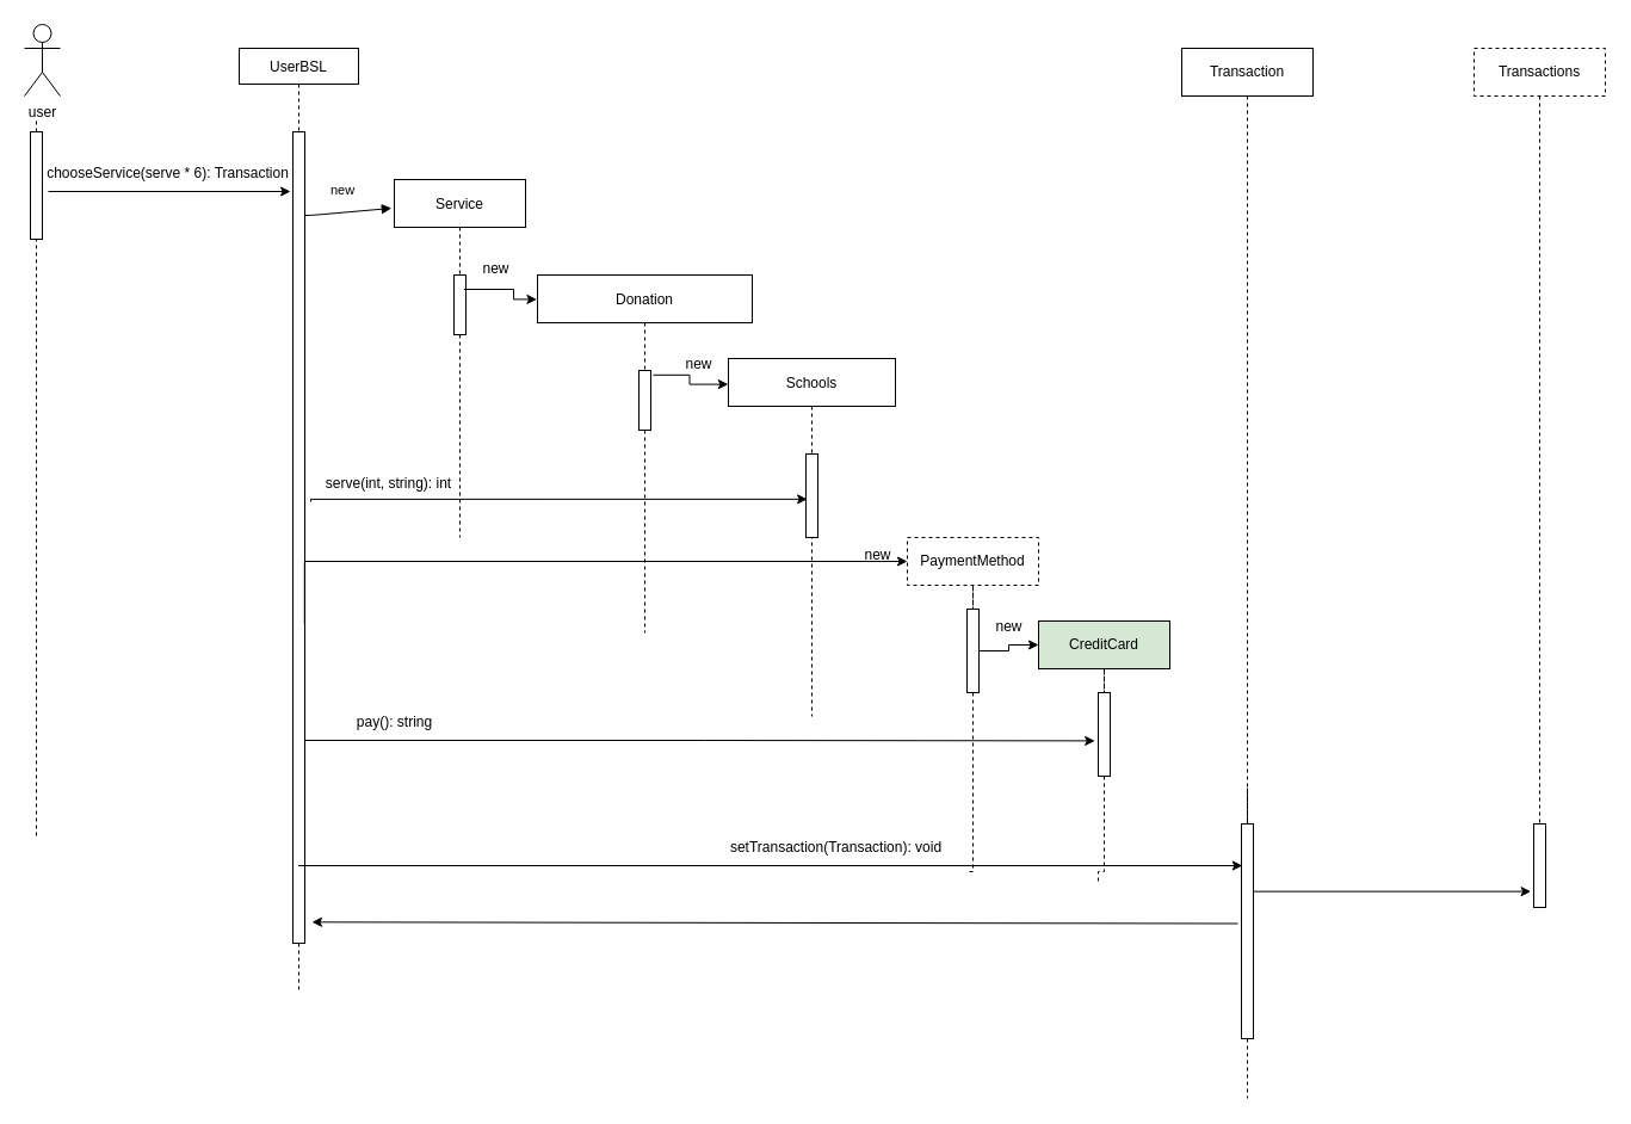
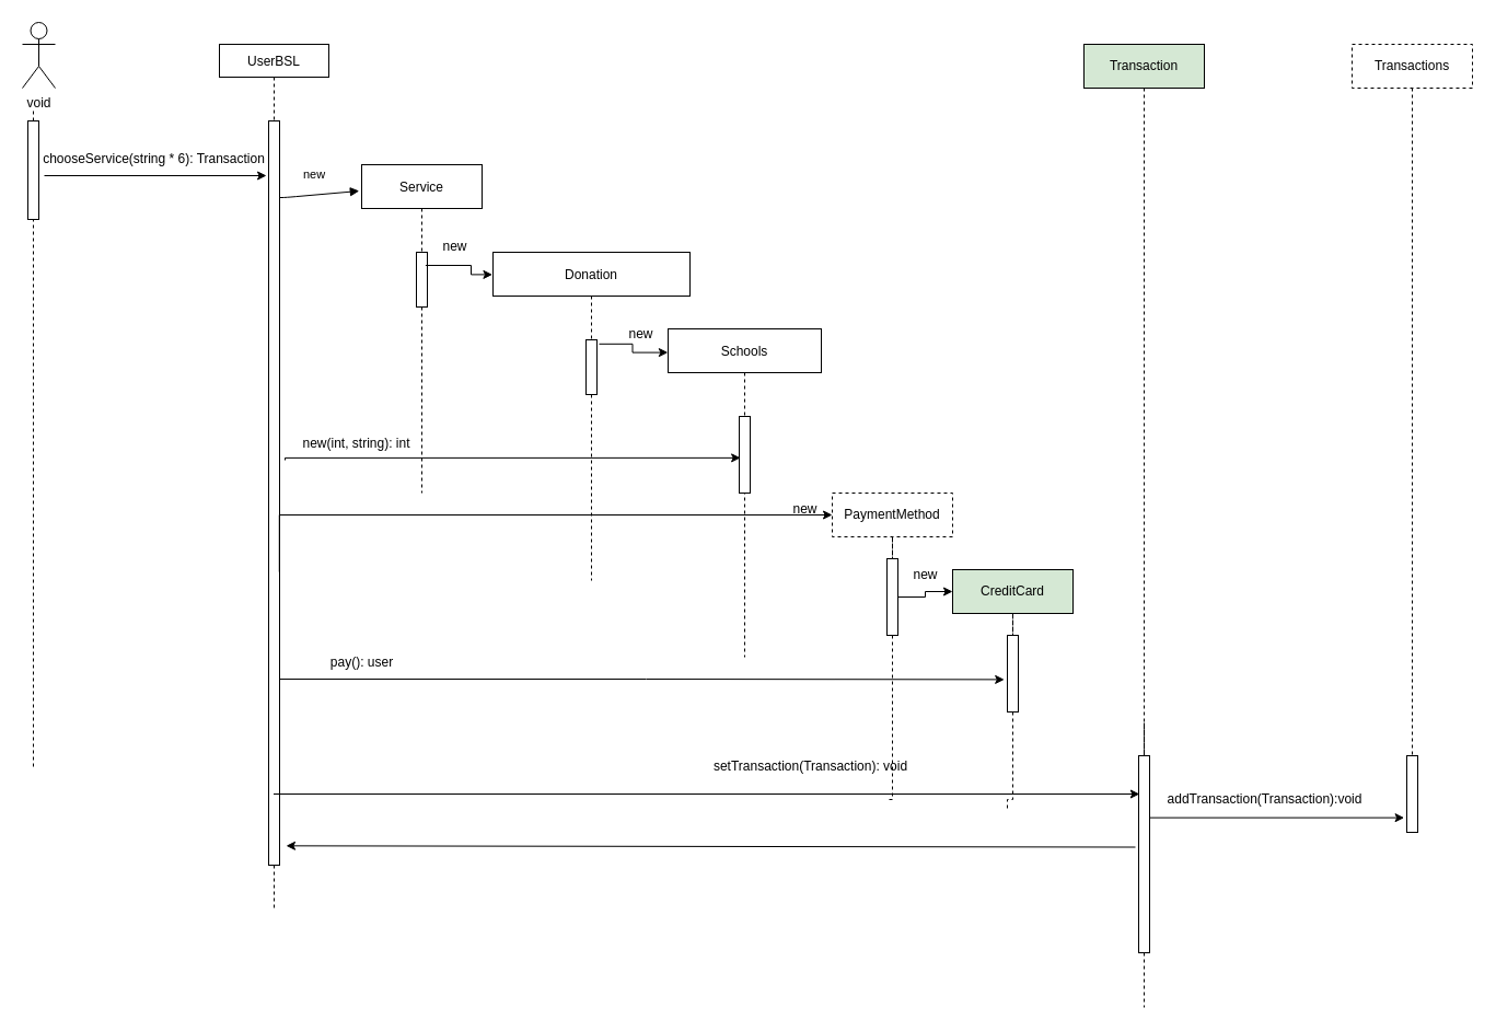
- <mxCell id="38" value="Transaction" style="rounded=0;whiteSpace=wrap;html=1;" parent="1" vertex="1"><mxGeometry x="990" y="40" width="110" height="40" as="geometry" /></mxCell>
+ <mxCell id="38" value="Transaction" style="rounded=0;whiteSpace=wrap;html=1;fillColor=#d5e8d4;" parent="1" vertex="1"><mxGeometry x="990" y="40" width="110" height="40" as="geometry" /></mxCell>
- <mxCell id="14" value="user" style="shape=umlActor;verticalLabelPosition=bottom;verticalAlign=top;html=1;outlineConnect=0;" parent="1" vertex="1"><mxGeometry x="20" y="20" width="30" height="60" as="geometry" /></mxCell>
+ <mxCell id="14" value="void" style="shape=umlActor;verticalLabelPosition=bottom;verticalAlign=top;html=1;outlineConnect=0;" parent="1" vertex="1"><mxGeometry x="20" y="20" width="30" height="60" as="geometry" /></mxCell>
- <mxCell id="22" value="chooseService(serve * 6): Transaction" style="text;html=1;align=center;verticalAlign=middle;resizable=0;points=[];autosize=1;strokeColor=none;fillColor=none;" parent="1" vertex="1"><mxGeometry x="25" y="130" width="230" height="30" as="geometry" /></mxCell>
+ <mxCell id="22" value="chooseService(string * 6): Transaction" style="text;html=1;align=center;verticalAlign=middle;resizable=0;points=[];autosize=1;strokeColor=none;fillColor=none;" parent="1" vertex="1"><mxGeometry x="25" y="130" width="230" height="30" as="geometry" /></mxCell>
- <mxCell id="23" value="serve(int, string): int" style="text;html=1;align=center;verticalAlign=middle;resizable=0;points=[];autosize=1;strokeColor=none;fillColor=none;" parent="1" vertex="1"><mxGeometry x="260" y="390" width="130" height="30" as="geometry" /></mxCell>
+ <mxCell id="23" value="new(int, string): int" style="text;html=1;align=center;verticalAlign=middle;resizable=0;points=[];autosize=1;strokeColor=none;fillColor=none;" parent="1" vertex="1"><mxGeometry x="260" y="390" width="130" height="30" as="geometry" /></mxCell>
- <mxCell id="31" value="pay(): string" style="text;html=1;align=center;verticalAlign=middle;resizable=0;points=[];autosize=1;strokeColor=none;fillColor=none;" parent="1" vertex="1"><mxGeometry x="285" y="590" width="90" height="30" as="geometry" /></mxCell>
+ <mxCell id="31" value="pay(): user" style="text;html=1;align=center;verticalAlign=middle;resizable=0;points=[];autosize=1;strokeColor=none;fillColor=none;" parent="1" vertex="1"><mxGeometry x="285" y="590" width="90" height="30" as="geometry" /></mxCell>
- <mxCell id="47" value="setTransaction(Transaction): void" style="text;html=1;align=center;verticalAlign=middle;resizable=0;points=[];autosize=1;" parent="1" vertex="1"><mxGeometry x="605" y="700" width="190" height="20" as="geometry" /></mxCell>
+ <mxCell id="47" value="setTransaction(Transaction): void" style="text;html=1;align=center;verticalAlign=middle;resizable=0;points=[];autosize=1;" parent="1" vertex="1"><mxGeometry x="645" y="690" width="190" height="20" as="geometry" /></mxCell>
+ <mxCell id="45" value="addTransaction(Transaction):void" style="text;html=1;align=center;verticalAlign=middle;resizable=0;points=[];autosize=1;" parent="1" vertex="1"><mxGeometry x="1060" y="720" width="190" height="20" as="geometry" /></mxCell>
